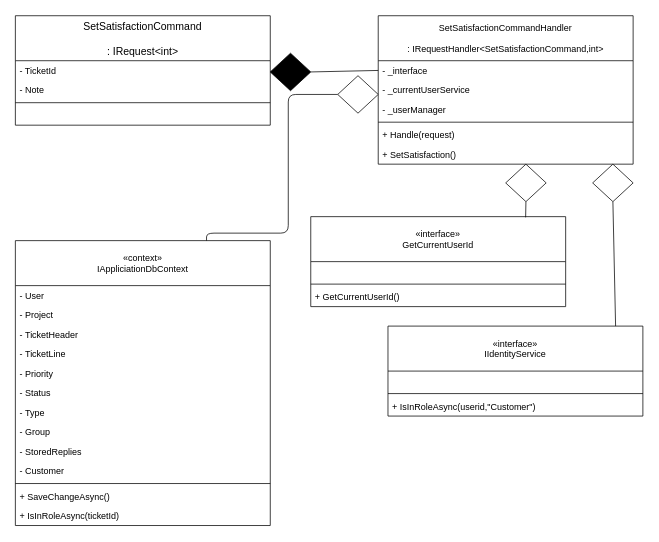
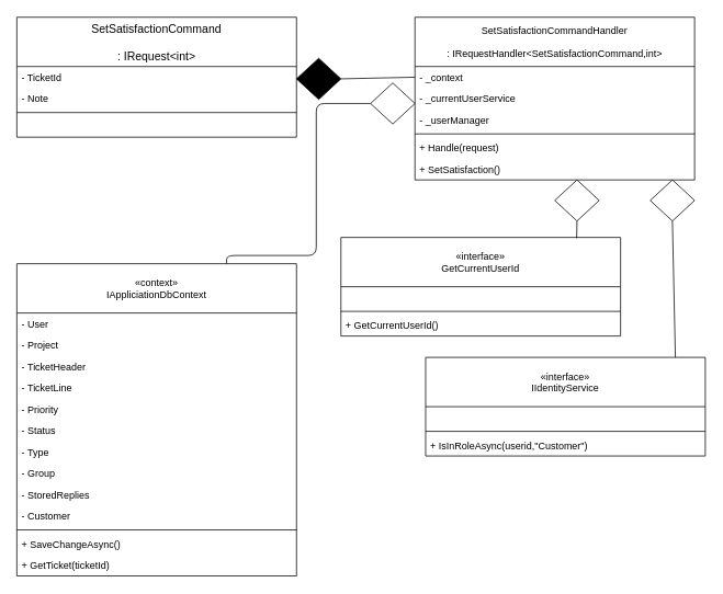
- <mxCell id="22" value="- _interface" style="text;strokeColor=none;fillColor=none;align=left;verticalAlign=top;spacingLeft=4;spacingRight=4;overflow=hidden;rotatable=0;points=[[0,0.5],[1,0.5]];portConstraint=eastwest;" vertex="1" parent="21"><mxGeometry y="60" width="340" height="26" as="geometry" /></mxCell>
+ <mxCell id="22" value="- _context" style="text;strokeColor=none;fillColor=none;align=left;verticalAlign=top;spacingLeft=4;spacingRight=4;overflow=hidden;rotatable=0;points=[[0,0.5],[1,0.5]];portConstraint=eastwest;" vertex="1" parent="21"><mxGeometry y="60" width="340" height="26" as="geometry" /></mxCell>
- <mxCell id="15" value="+ IsInRoleAsync(ticketId)" style="text;strokeColor=none;fillColor=none;align=left;verticalAlign=top;spacingLeft=4;spacingRight=4;overflow=hidden;rotatable=0;points=[[0,0.5],[1,0.5]];portConstraint=eastwest;" vertex="1" parent="2"><mxGeometry y="354" width="340" height="26" as="geometry" /></mxCell>
+ <mxCell id="15" value="+ GetTicket(ticketId)" style="text;strokeColor=none;fillColor=none;align=left;verticalAlign=top;spacingLeft=4;spacingRight=4;overflow=hidden;rotatable=0;points=[[0,0.5],[1,0.5]];portConstraint=eastwest;" vertex="1" parent="2"><mxGeometry y="354" width="340" height="26" as="geometry" /></mxCell>
